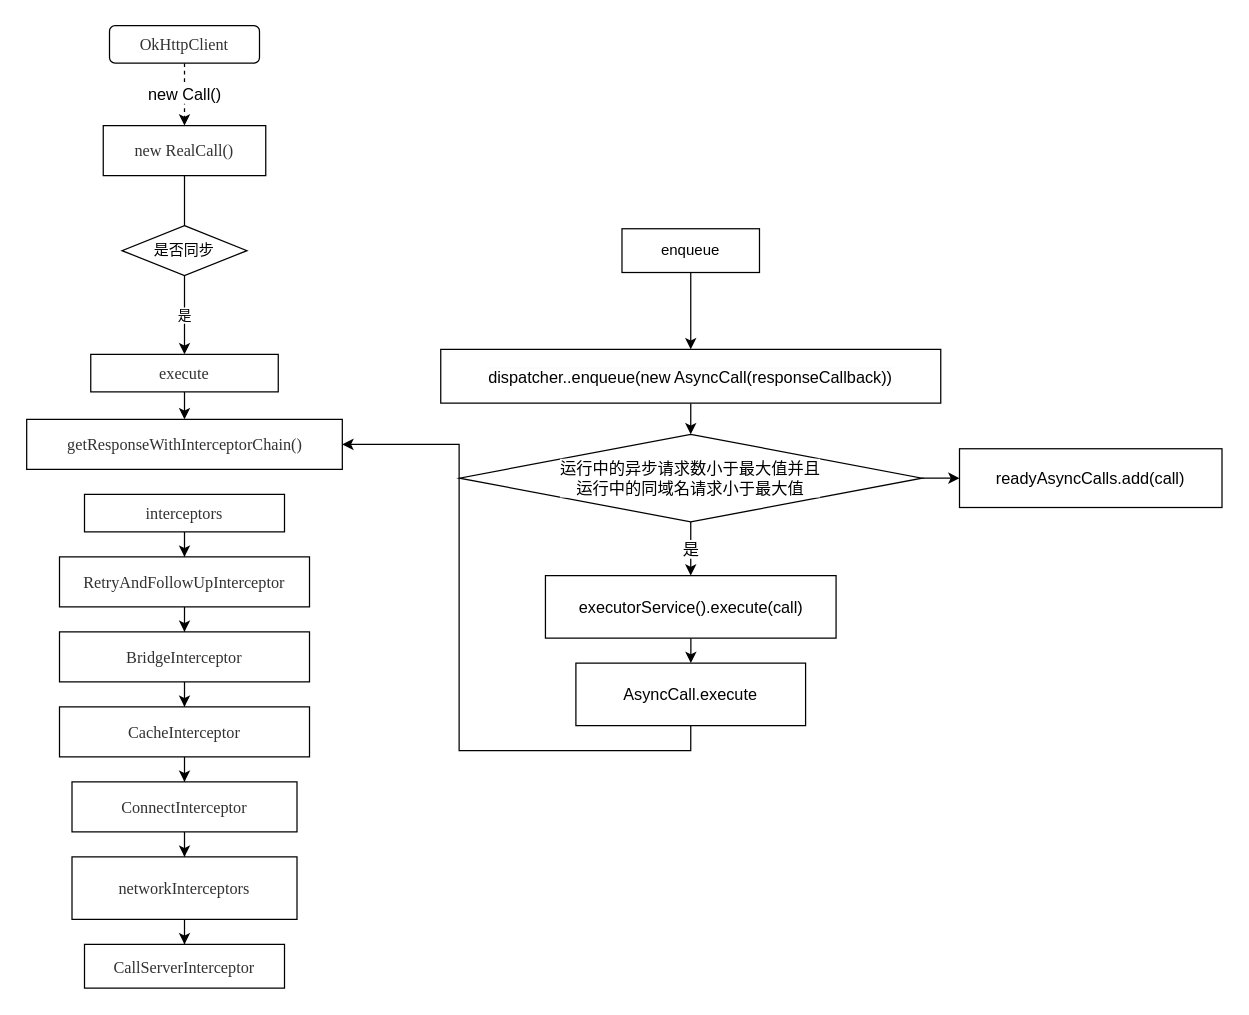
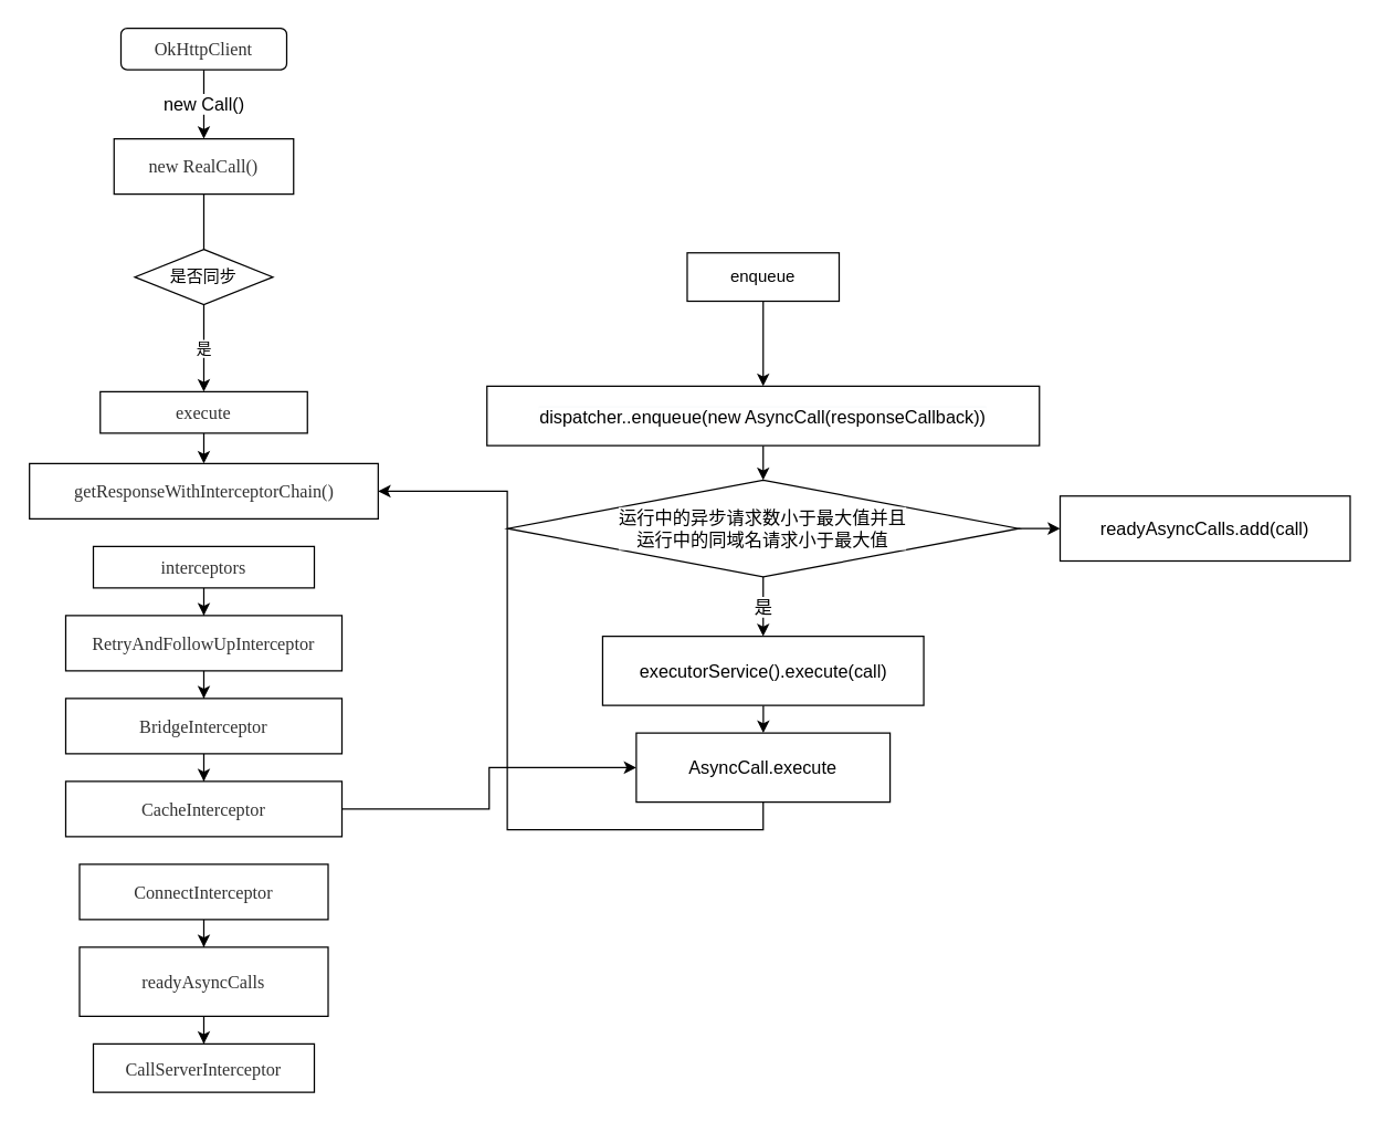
- <mxCell id="2" value="new Call()" style="edgeStyle=orthogonalEdgeStyle;rounded=0;orthogonalLoop=1;jettySize=auto;html=1;entryX=0.5;entryY=0;entryDx=0;entryDy=0;fontFamily=Helvetica;fontSize=13;fontColor=#000000;dashed=1;" edge="1" parent="1" source="3" target="5"><mxGeometry relative="1" as="geometry" /></mxCell>
+ <mxCell id="2" value="new Call()" style="edgeStyle=orthogonalEdgeStyle;rounded=0;orthogonalLoop=1;jettySize=auto;html=1;entryX=0.5;entryY=0;entryDx=0;entryDy=0;fontFamily=Helvetica;fontSize=13;fontColor=#000000;" edge="1" parent="1" source="3" target="5"><mxGeometry relative="1" as="geometry" /></mxCell>
- <mxCell id="15" style="edgeStyle=orthogonalEdgeStyle;rounded=0;orthogonalLoop=1;jettySize=auto;html=1;entryX=0.5;entryY=0;entryDx=0;entryDy=0;" edge="1" parent="1" source="16" target="18"><mxGeometry relative="1" as="geometry" /></mxCell>
+ <mxCell id="15" style="edgeStyle=orthogonalEdgeStyle;rounded=0;orthogonalLoop=1;jettySize=auto;html=1;" edge="1" parent="1" source="16" target="34"><mxGeometry relative="1" as="geometry" /></mxCell>
- <mxCell id="20" value="&lt;span style=&quot;color: rgb(50, 50, 50); font-family: 微软雅黑; font-size: 13px; background-color: rgba(255, 255, 255, 0.01);&quot;&gt;networkInterceptors&lt;/span&gt;" style="rounded=0;whiteSpace=wrap;html=1;" vertex="1" parent="1"><mxGeometry x="57" y="685" width="180" height="50" as="geometry" /></mxCell>
+ <mxCell id="20" value="&lt;span style=&quot;color: rgb(50, 50, 50); font-family: 微软雅黑; font-size: 13px; background-color: rgba(255, 255, 255, 0.01);&quot;&gt;readyAsyncCalls&lt;/span&gt;" style="rounded=0;whiteSpace=wrap;html=1;" vertex="1" parent="1"><mxGeometry x="57" y="685" width="180" height="50" as="geometry" /></mxCell>
